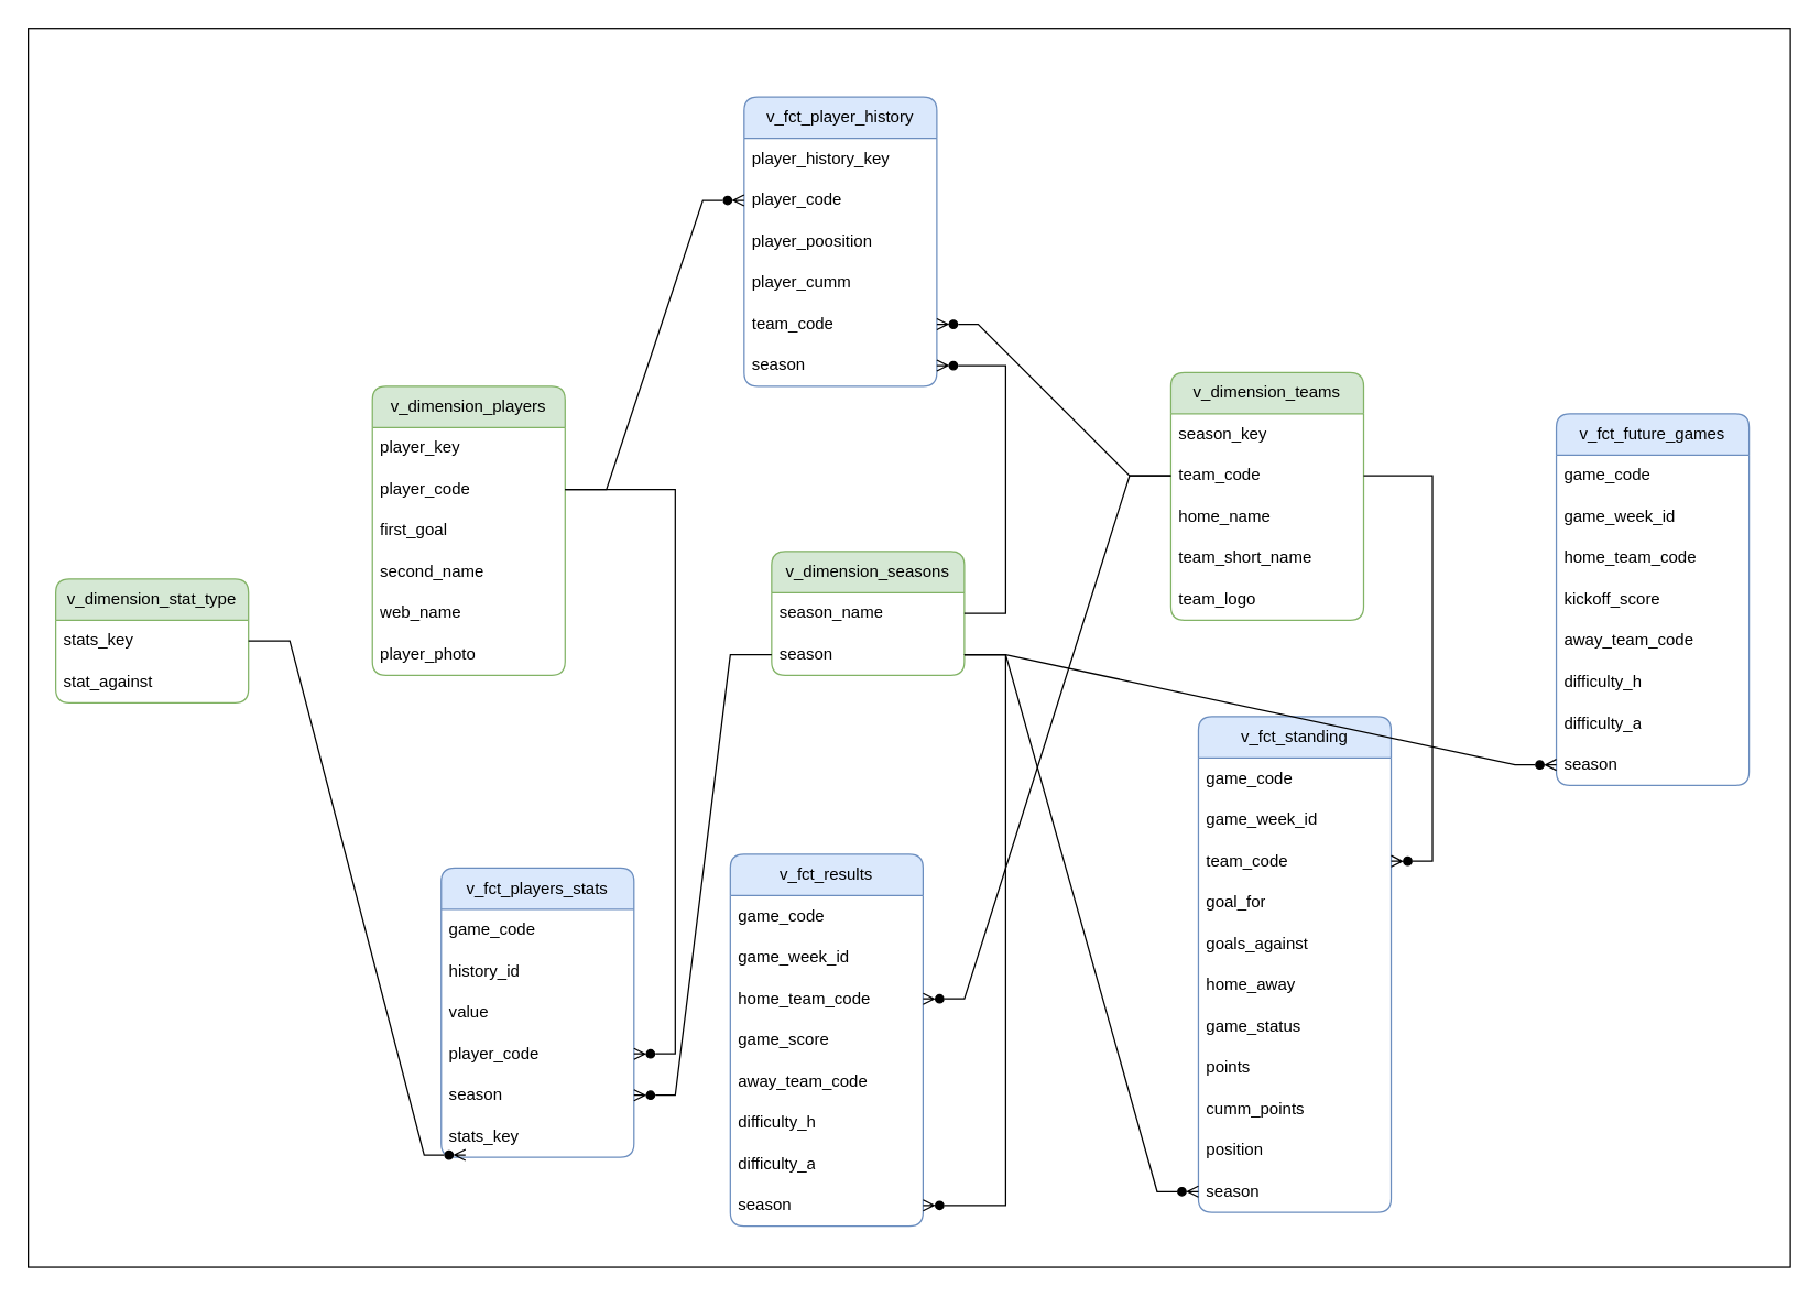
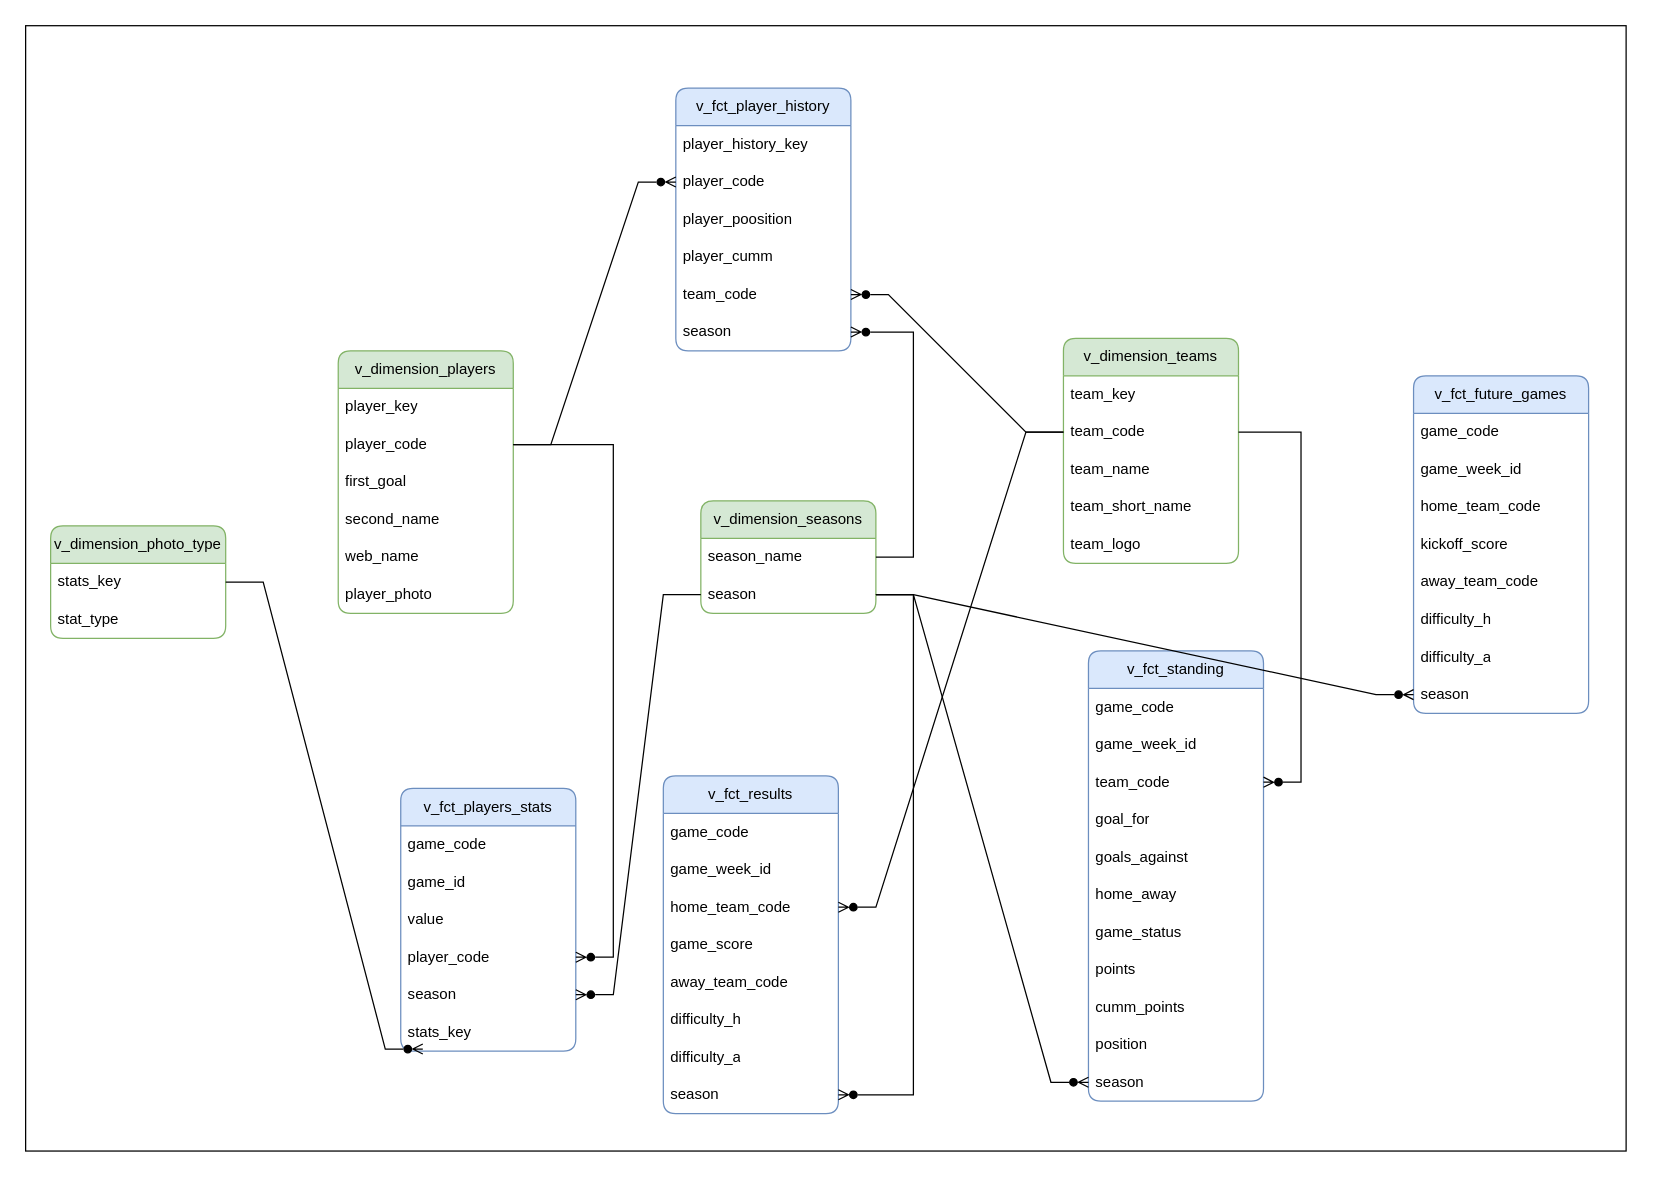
- <mxCell id="4" value="season_key" style="text;strokeColor=none;fillColor=none;align=left;verticalAlign=middle;spacingLeft=4;spacingRight=4;overflow=hidden;points=[[0,0.5],[1,0.5]];portConstraint=eastwest;rotatable=0;whiteSpace=wrap;html=1;" vertex="1" parent="3"><mxGeometry y="30" width="140" height="30" as="geometry" /></mxCell>
+ <mxCell id="4" value="team_key" style="text;strokeColor=none;fillColor=none;align=left;verticalAlign=middle;spacingLeft=4;spacingRight=4;overflow=hidden;points=[[0,0.5],[1,0.5]];portConstraint=eastwest;rotatable=0;whiteSpace=wrap;html=1;" vertex="1" parent="3"><mxGeometry y="30" width="140" height="30" as="geometry" /></mxCell>
- <mxCell id="6" value="home_name" style="text;strokeColor=none;fillColor=none;align=left;verticalAlign=middle;spacingLeft=4;spacingRight=4;overflow=hidden;points=[[0,0.5],[1,0.5]];portConstraint=eastwest;rotatable=0;whiteSpace=wrap;html=1;" vertex="1" parent="3"><mxGeometry y="90" width="140" height="30" as="geometry" /></mxCell>
+ <mxCell id="6" value="team_name" style="text;strokeColor=none;fillColor=none;align=left;verticalAlign=middle;spacingLeft=4;spacingRight=4;overflow=hidden;points=[[0,0.5],[1,0.5]];portConstraint=eastwest;rotatable=0;whiteSpace=wrap;html=1;" vertex="1" parent="3"><mxGeometry y="90" width="140" height="30" as="geometry" /></mxCell>
- <mxCell id="56" value="&lt;span&gt;v_dimension_stat_type&lt;/span&gt;" style="swimlane;fontStyle=0;childLayout=stackLayout;horizontal=1;startSize=30;horizontalStack=0;resizeParent=1;resizeParentMax=0;resizeLast=0;collapsible=1;marginBottom=0;whiteSpace=wrap;html=1;rounded=1;arcSize=11;fillColor=#d5e8d4;strokeColor=#82b366;" vertex="1" parent="1"><mxGeometry x="40" y="420" width="140" height="90" as="geometry"><mxRectangle x="-350" y="70" width="150" height="30" as="alternateBounds" /></mxGeometry></mxCell>
+ <mxCell id="56" value="&lt;span&gt;v_dimension_photo_type&lt;/span&gt;" style="swimlane;fontStyle=0;childLayout=stackLayout;horizontal=1;startSize=30;horizontalStack=0;resizeParent=1;resizeParentMax=0;resizeLast=0;collapsible=1;marginBottom=0;whiteSpace=wrap;html=1;rounded=1;arcSize=11;fillColor=#d5e8d4;strokeColor=#82b366;" vertex="1" parent="1"><mxGeometry x="40" y="420" width="140" height="90" as="geometry"><mxRectangle x="-350" y="70" width="150" height="30" as="alternateBounds" /></mxGeometry></mxCell>
- <mxCell id="58" value="stat_against" style="text;strokeColor=none;fillColor=none;align=left;verticalAlign=middle;spacingLeft=4;spacingRight=4;overflow=hidden;points=[[0,0.5],[1,0.5]];portConstraint=eastwest;rotatable=0;whiteSpace=wrap;html=1;" vertex="1" parent="56"><mxGeometry y="60" width="140" height="30" as="geometry" /></mxCell>
+ <mxCell id="58" value="stat_type" style="text;strokeColor=none;fillColor=none;align=left;verticalAlign=middle;spacingLeft=4;spacingRight=4;overflow=hidden;points=[[0,0.5],[1,0.5]];portConstraint=eastwest;rotatable=0;whiteSpace=wrap;html=1;" vertex="1" parent="56"><mxGeometry y="60" width="140" height="30" as="geometry" /></mxCell>
- <mxCell id="50" value="history_id" style="text;strokeColor=none;fillColor=none;align=left;verticalAlign=middle;spacingLeft=4;spacingRight=4;overflow=hidden;points=[[0,0.5],[1,0.5]];portConstraint=eastwest;rotatable=0;whiteSpace=wrap;html=1;" vertex="1" parent="48"><mxGeometry y="60" width="140" height="30" as="geometry" /></mxCell>
+ <mxCell id="50" value="game_id" style="text;strokeColor=none;fillColor=none;align=left;verticalAlign=middle;spacingLeft=4;spacingRight=4;overflow=hidden;points=[[0,0.5],[1,0.5]];portConstraint=eastwest;rotatable=0;whiteSpace=wrap;html=1;" vertex="1" parent="48"><mxGeometry y="60" width="140" height="30" as="geometry" /></mxCell>
